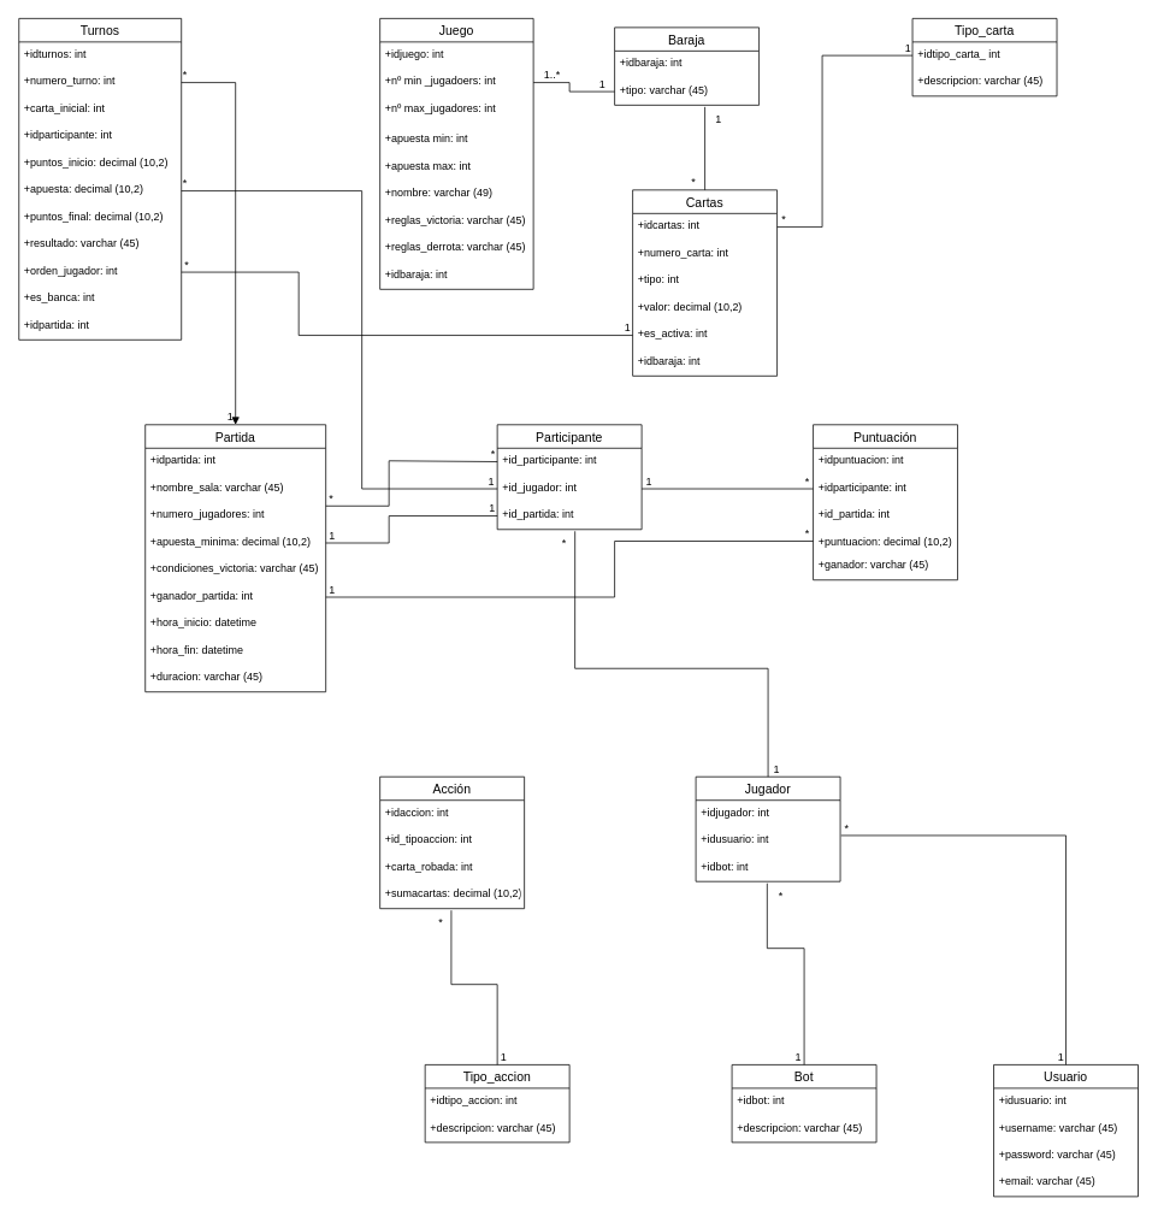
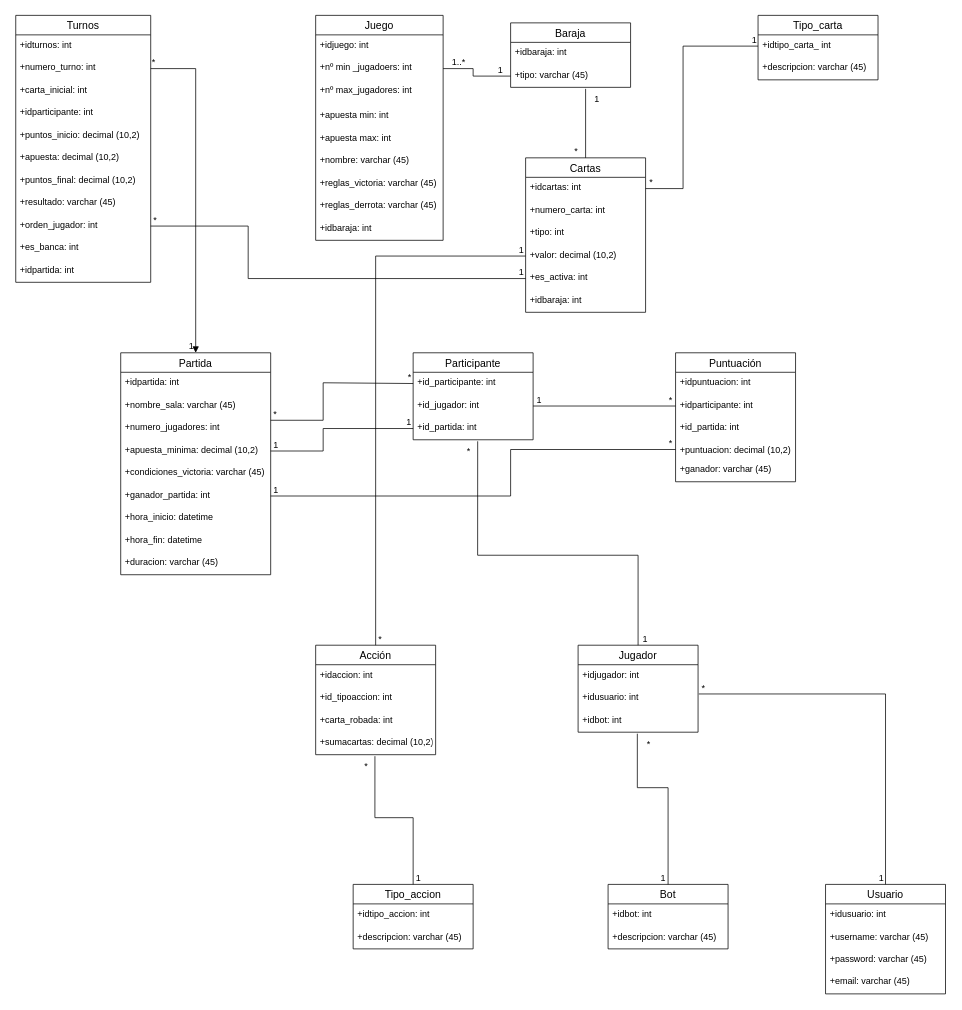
- <mxCell id="109" value="+nombre: varchar (49)" style="text;strokeColor=none;fillColor=none;spacingLeft=4;spacingRight=4;overflow=hidden;rotatable=0;points=[[0,0.5],[1,0.5]];portConstraint=eastwest;fontSize=12;" parent="103" vertex="1"><mxGeometry y="180" width="170" height="30" as="geometry" /></mxCell>
+ <mxCell id="109" value="+nombre: varchar (45)" style="text;strokeColor=none;fillColor=none;spacingLeft=4;spacingRight=4;overflow=hidden;rotatable=0;points=[[0,0.5],[1,0.5]];portConstraint=eastwest;fontSize=12;" parent="103" vertex="1"><mxGeometry y="180" width="170" height="30" as="geometry" /></mxCell>
- <mxCell id="94" value="" style="endArrow=none;html=1;rounded=0;exitX=1;exitY=0.5;exitDx=0;exitDy=0;entryX=0;entryY=0.5;entryDx=0;entryDy=0;" parent="1" source="8" target="36" edge="1"><mxGeometry relative="1" as="geometry"><mxPoint x="610" y="450" as="sourcePoint" /><mxPoint x="770" y="450" as="targetPoint" /><Array as="points"><mxPoint x="400" y="211" /><mxPoint x="400" y="541" /></Array></mxGeometry></mxCell>
- <mxCell id="95" value="*" style="resizable=0;html=1;align=left;verticalAlign=bottom;" parent="94" connectable="0" vertex="1"><mxGeometry x="-1" relative="1" as="geometry" /></mxCell>
- <mxCell id="96" value="1" style="resizable=0;html=1;align=right;verticalAlign=bottom;" parent="94" connectable="0" vertex="1"><mxGeometry x="1" relative="1" as="geometry"><mxPoint x="-3" as="offset" /></mxGeometry></mxCell>
+ <mxCell id="70" value="" style="endArrow=none;html=1;rounded=0;exitX=0.5;exitY=0;exitDx=0;exitDy=0;entryX=0;entryY=0.5;entryDx=0;entryDy=0;" parent="1" source="44" target="21" edge="1"><mxGeometry relative="1" as="geometry"><mxPoint x="680" y="560" as="sourcePoint" /><mxPoint x="690" y="320" as="targetPoint" /><Array as="points"><mxPoint x="500" y="341" /></Array></mxGeometry></mxCell>
+ <mxCell id="71" value="*" style="resizable=0;html=1;align=left;verticalAlign=bottom;" parent="70" connectable="0" vertex="1"><mxGeometry x="-1" relative="1" as="geometry"><mxPoint x="2" as="offset" /></mxGeometry></mxCell>
+ <mxCell id="72" value="1" style="resizable=0;html=1;align=right;verticalAlign=bottom;" parent="70" connectable="0" vertex="1"><mxGeometry x="1" relative="1" as="geometry"><mxPoint x="-2" as="offset" /></mxGeometry></mxCell>
